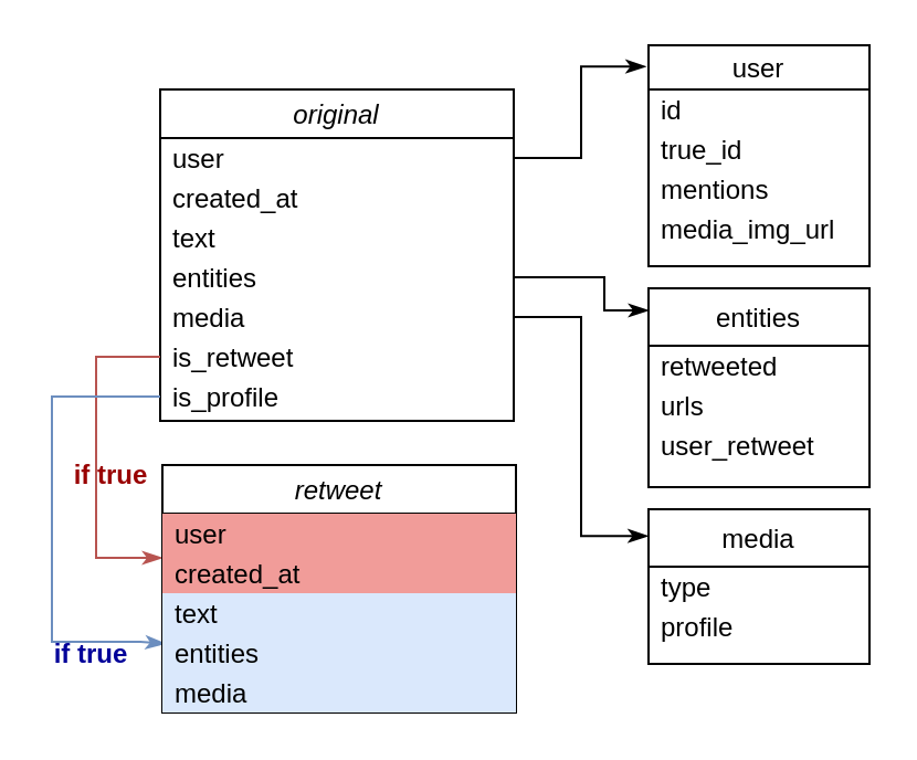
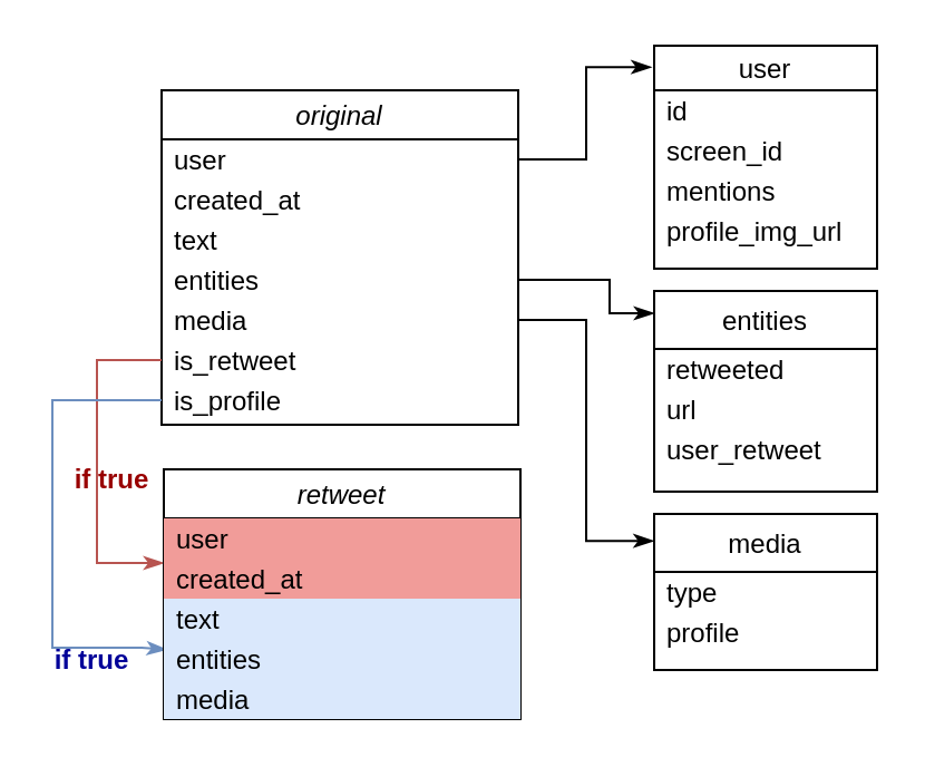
- <mxCell id="12" value="true_id" style="text;align=left;verticalAlign=middle;spacingLeft=4;spacingRight=4;overflow=hidden;rotatable=0;points=[[0,0.5],[1,0.5]];portConstraint=eastwest;rounded=0;shadow=0;html=0;" parent="10" vertex="1"><mxGeometry y="38" width="100" height="18" as="geometry" /></mxCell>
+ <mxCell id="12" value="screen_id" style="text;align=left;verticalAlign=middle;spacingLeft=4;spacingRight=4;overflow=hidden;rotatable=0;points=[[0,0.5],[1,0.5]];portConstraint=eastwest;rounded=0;shadow=0;html=0;" parent="10" vertex="1"><mxGeometry y="38" width="100" height="18" as="geometry" /></mxCell>
- <mxCell id="14" value="media_img_url" style="text;align=left;verticalAlign=middle;spacingLeft=4;spacingRight=4;overflow=hidden;rotatable=0;points=[[0,0.5],[1,0.5]];portConstraint=eastwest;rounded=0;shadow=0;html=0;" parent="10" vertex="1"><mxGeometry y="74" width="100" height="18" as="geometry" /></mxCell>
+ <mxCell id="14" value="profile_img_url" style="text;align=left;verticalAlign=middle;spacingLeft=4;spacingRight=4;overflow=hidden;rotatable=0;points=[[0,0.5],[1,0.5]];portConstraint=eastwest;rounded=0;shadow=0;html=0;" parent="10" vertex="1"><mxGeometry y="74" width="100" height="18" as="geometry" /></mxCell>
- <mxCell id="17" value="urls" style="text;align=left;verticalAlign=middle;spacingLeft=4;spacingRight=4;overflow=hidden;rotatable=0;points=[[0,0.5],[1,0.5]];portConstraint=eastwest;rounded=0;shadow=0;html=0;" vertex="1" parent="15"><mxGeometry y="44" width="100" height="18" as="geometry" /></mxCell>
+ <mxCell id="17" value="url" style="text;align=left;verticalAlign=middle;spacingLeft=4;spacingRight=4;overflow=hidden;rotatable=0;points=[[0,0.5],[1,0.5]];portConstraint=eastwest;rounded=0;shadow=0;html=0;" vertex="1" parent="15"><mxGeometry y="44" width="100" height="18" as="geometry" /></mxCell>
